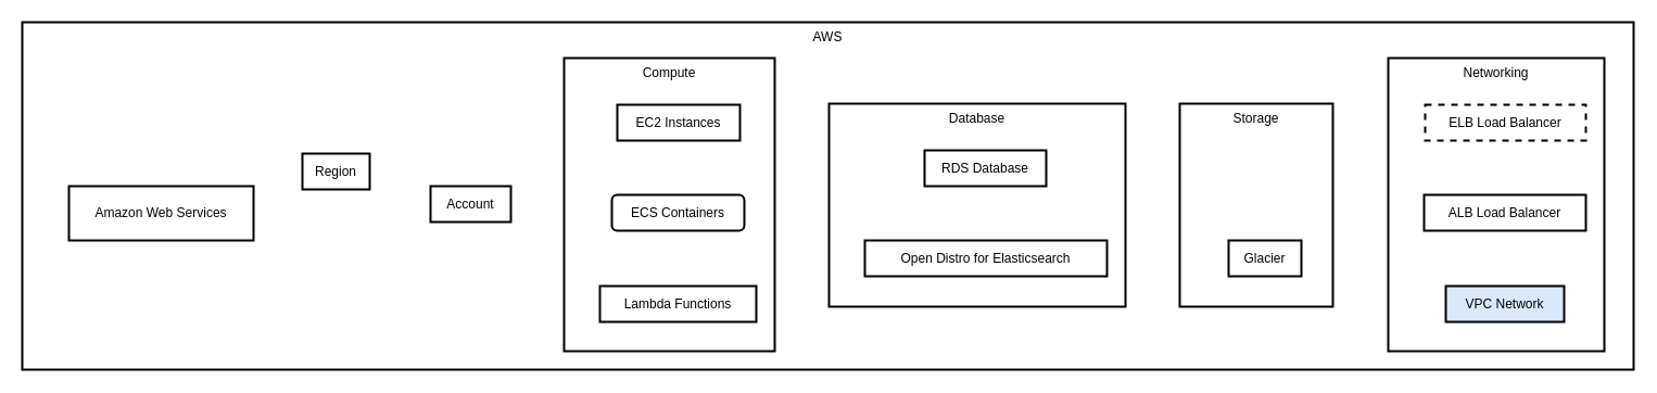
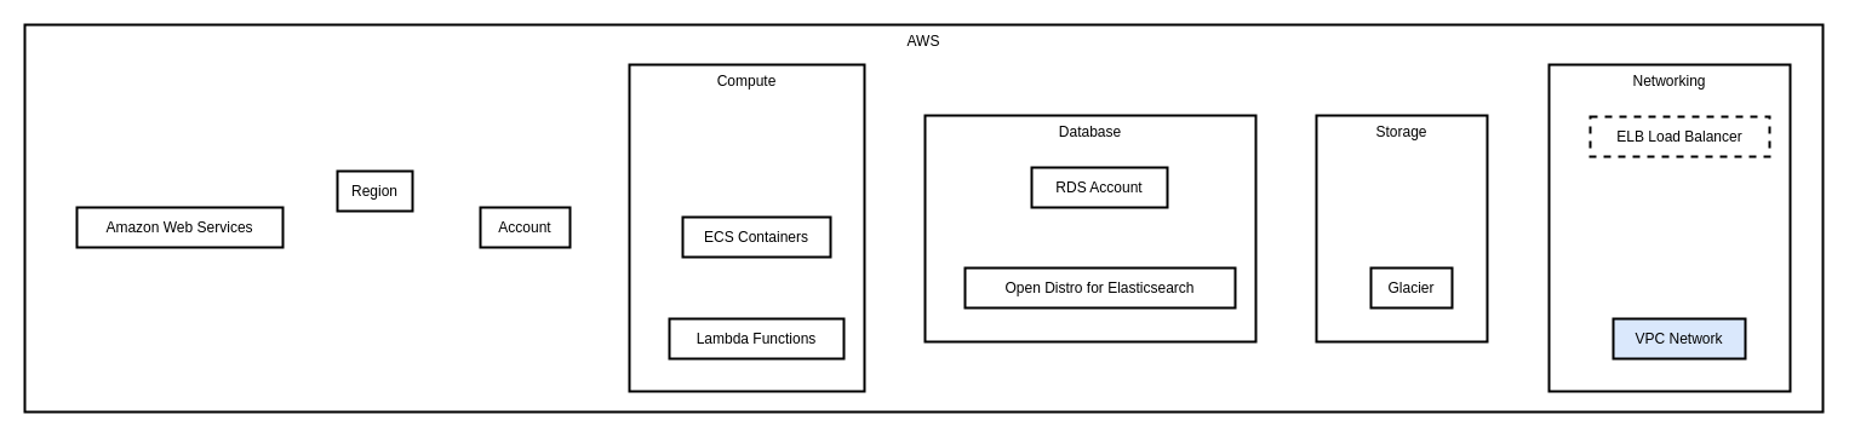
- <mxCell id="7" value="EC2 Instances" style="whiteSpace=wrap;strokeWidth=2;" vertex="1" parent="6"><mxGeometry x="49" y="43" width="113" height="33" as="geometry" /></mxCell>
- <mxCell id="11" value="RDS Database" style="whiteSpace=wrap;strokeWidth=2;" vertex="1" parent="10"><mxGeometry x="88" y="43" width="112" height="33" as="geometry" /></mxCell>
+ <mxCell id="11" value="RDS Account" style="whiteSpace=wrap;strokeWidth=2;" vertex="1" parent="10"><mxGeometry x="88" y="43" width="112" height="33" as="geometry" /></mxCell>
- <mxCell id="8" value="ECS Containers" style="whiteSpace=wrap;strokeWidth=2;rounded=1;" vertex="1" parent="6"><mxGeometry x="44" y="126" width="122" height="33" as="geometry" /></mxCell>
+ <mxCell id="8" value="ECS Containers" style="whiteSpace=wrap;strokeWidth=2;" vertex="1" parent="6"><mxGeometry x="44" y="126" width="122" height="33" as="geometry" /></mxCell>
- <mxCell id="17" value="ALB Load Balancer" style="whiteSpace=wrap;strokeWidth=2;" vertex="1" parent="15"><mxGeometry x="33" y="126" width="149" height="33" as="geometry" /></mxCell>
- <mxCell id="3" value="Amazon Web Services" style="whiteSpace=wrap;strokeWidth=2;" vertex="1" parent="2"><mxGeometry x="43" y="151" width="170" height="50" as="geometry" /></mxCell>
+ <mxCell id="3" value="Amazon Web Services" style="whiteSpace=wrap;strokeWidth=2;" vertex="1" parent="2"><mxGeometry x="43" y="151" width="170" height="33" as="geometry" /></mxCell>
